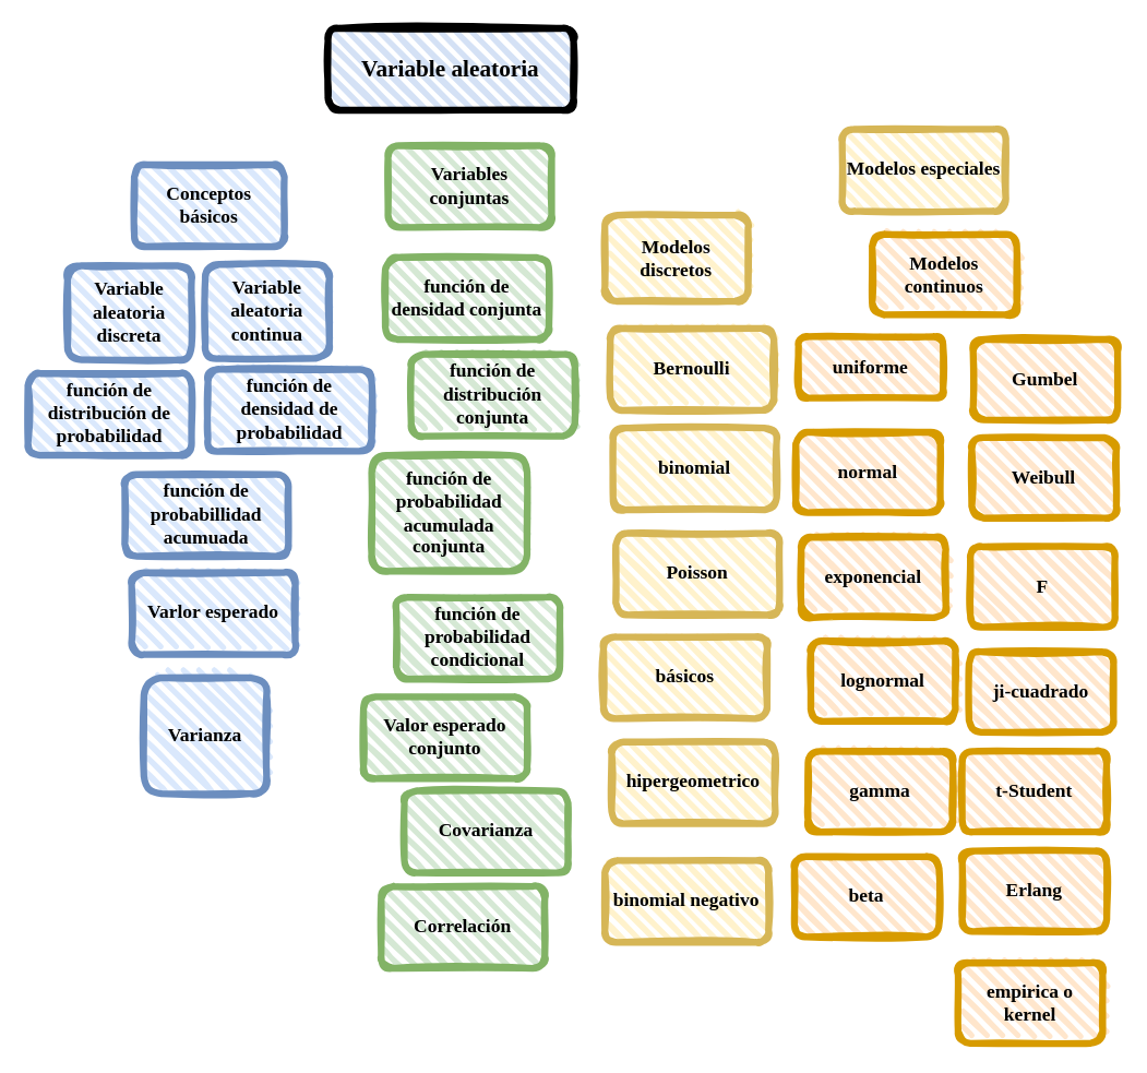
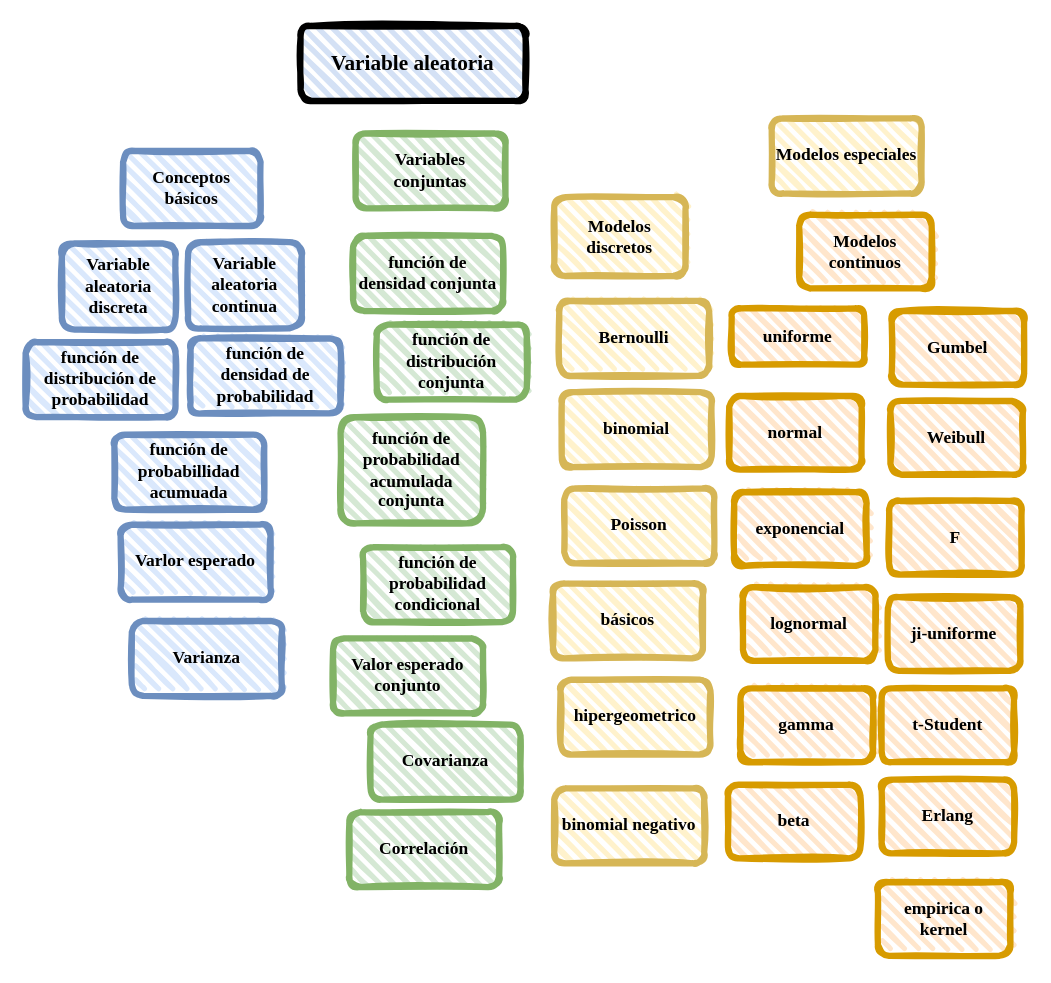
- <mxCell id="36" value="&lt;b&gt;ji-cuadrado&lt;/b&gt;" style="rounded=1;whiteSpace=wrap;html=1;strokeWidth=5;fillWeight=4;hachureGap=8;hachureAngle=45;fillColor=#ffe6cc;sketch=1;fontFamily=Coming Soon;fontSource=https%3A%2F%2Ffonts.googleapis.com%2Fcss%3Ffamily%3DComing%2BSoon;fontSize=14;strokeColor=#d79b00;" parent="1" vertex="1"><mxGeometry x="710" y="477" width="106" height="59" as="geometry" /></mxCell>
+ <mxCell id="36" value="&lt;b&gt;ji-uniforme&lt;/b&gt;" style="rounded=1;whiteSpace=wrap;html=1;strokeWidth=5;fillWeight=4;hachureGap=8;hachureAngle=45;fillColor=#ffe6cc;sketch=1;fontFamily=Coming Soon;fontSource=https%3A%2F%2Ffonts.googleapis.com%2Fcss%3Ffamily%3DComing%2BSoon;fontSize=14;strokeColor=#d79b00;" parent="1" vertex="1"><mxGeometry x="710" y="477" width="106" height="59" as="geometry" /></mxCell>
- <mxCell id="12" value="&lt;b&gt;Varianza&lt;/b&gt;" style="rounded=1;whiteSpace=wrap;html=1;strokeWidth=5;fillWeight=4;hachureGap=8;hachureAngle=45;fillColor=#dae8fc;sketch=1;fontFamily=Coming Soon;fontSource=https%3A%2F%2Ffonts.googleapis.com%2Fcss%3Ffamily%3DComing%2BSoon;fontSize=14;strokeColor=#6c8ebf;" parent="1" vertex="1"><mxGeometry x="105" y="496" width="90" height="85" as="geometry" /></mxCell>
+ <mxCell id="12" value="&lt;b&gt;Varianza&lt;/b&gt;" style="rounded=1;whiteSpace=wrap;html=1;strokeWidth=5;fillWeight=4;hachureGap=8;hachureAngle=45;fillColor=#dae8fc;sketch=1;fontFamily=Coming Soon;fontSource=https%3A%2F%2Ffonts.googleapis.com%2Fcss%3Ffamily%3DComing%2BSoon;fontSize=14;strokeColor=#6c8ebf;" parent="1" vertex="1"><mxGeometry x="105" y="496" width="120" height="60" as="geometry" /></mxCell>
